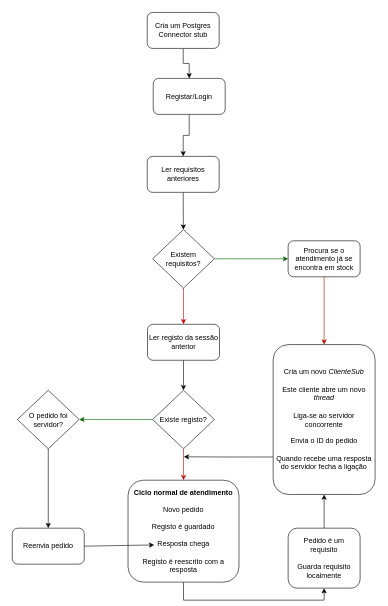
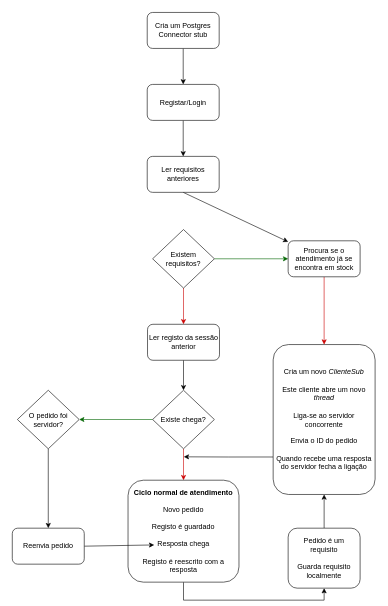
- <mxCell id="7" value="Registar/Login" style="rounded=1;whiteSpace=wrap;html=1;" parent="1" vertex="1"><mxGeometry x="255" y="130" width="120" height="60" as="geometry" /></mxCell>
+ <mxCell id="7" value="Registar/Login" style="rounded=1;whiteSpace=wrap;html=1;" parent="1" vertex="1"><mxGeometry x="245" y="140" width="120" height="60" as="geometry" /></mxCell>
- <mxCell id="4" style="rounded=0;orthogonalLoop=1;jettySize=auto;html=1;exitX=0.5;exitY=1;exitDx=0;exitDy=0;" parent="1" source="5" target="10" edge="1"><mxGeometry relative="1" as="geometry" /></mxCell>
+ <mxCell id="4" style="rounded=0;orthogonalLoop=1;jettySize=auto;html=1;exitX=0.5;exitY=1;exitDx=0;exitDy=0;" parent="1" source="5" target="27" edge="1"><mxGeometry relative="1" as="geometry" /></mxCell>
- <mxCell id="15" value="Existe registo?" style="rhombus;whiteSpace=wrap;html=1;" parent="1" vertex="1"><mxGeometry x="254" y="650" width="103" height="97.58" as="geometry" /></mxCell>
+ <mxCell id="15" value="Existe chega?" style="rhombus;whiteSpace=wrap;html=1;" parent="1" vertex="1"><mxGeometry x="254" y="650" width="103" height="97.58" as="geometry" /></mxCell>
